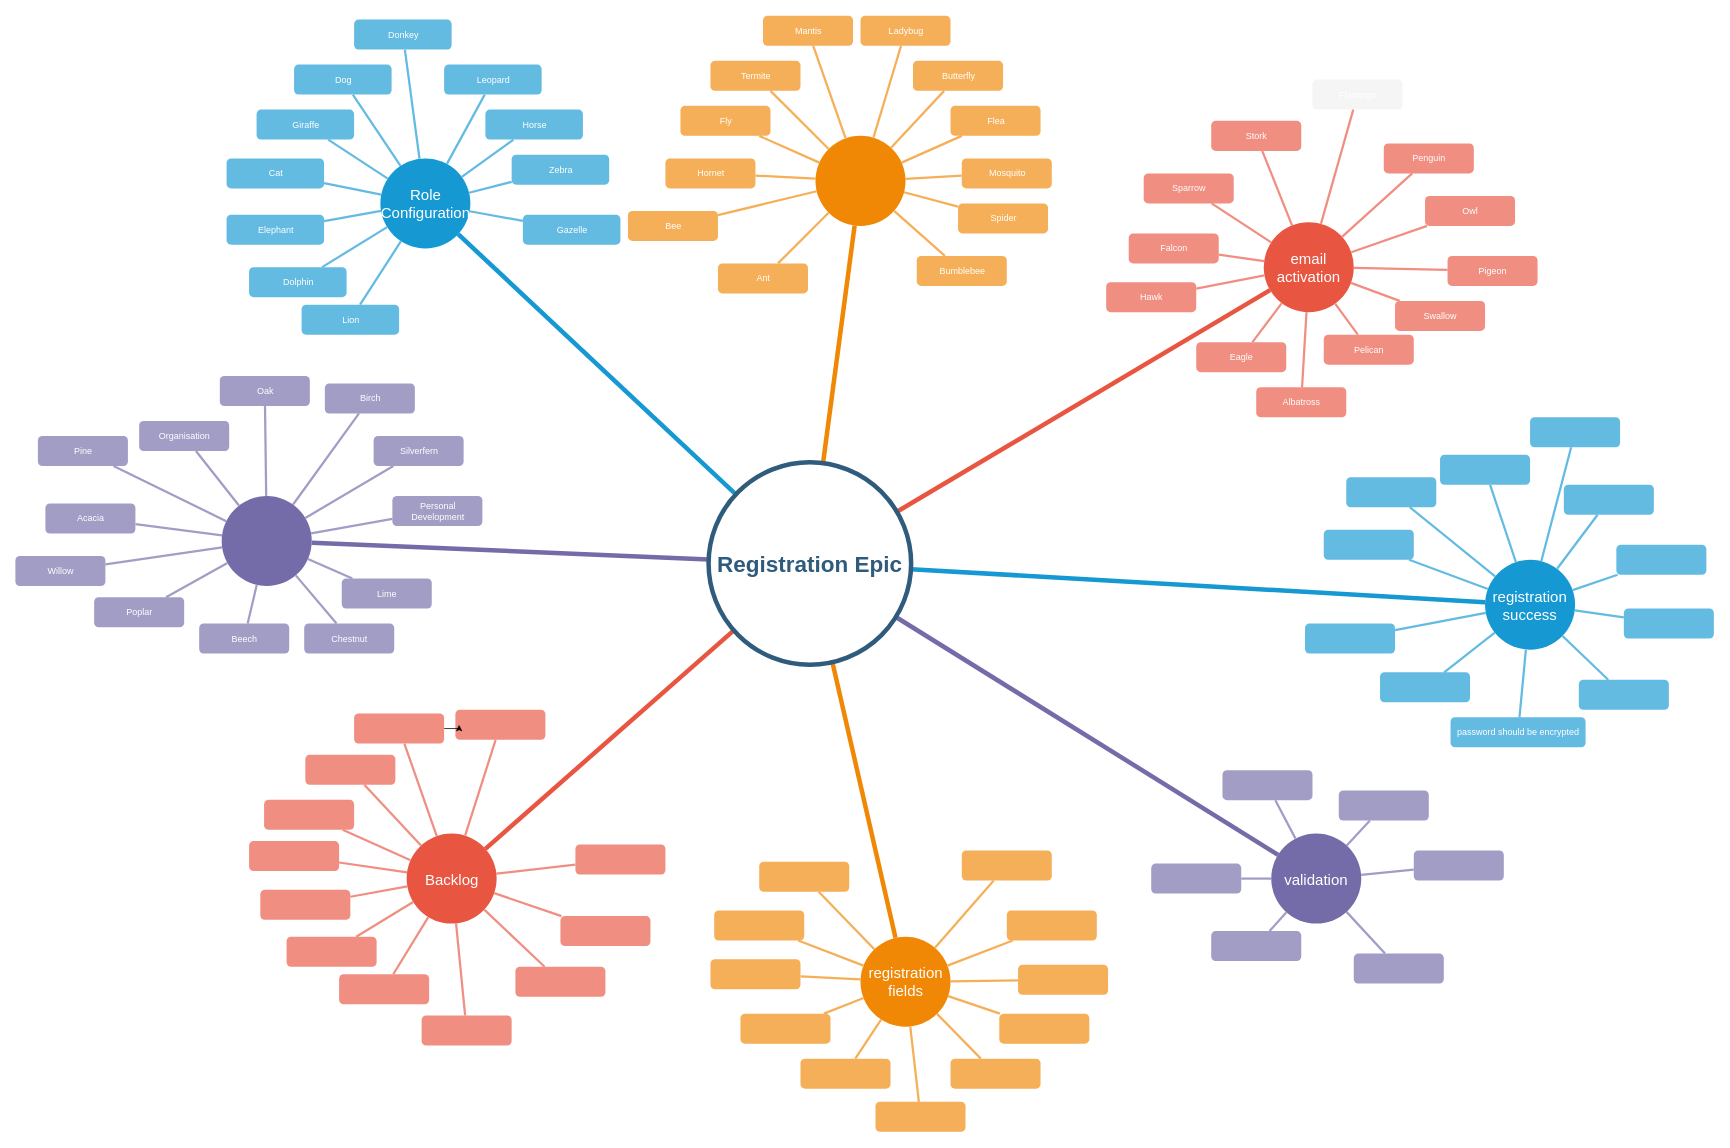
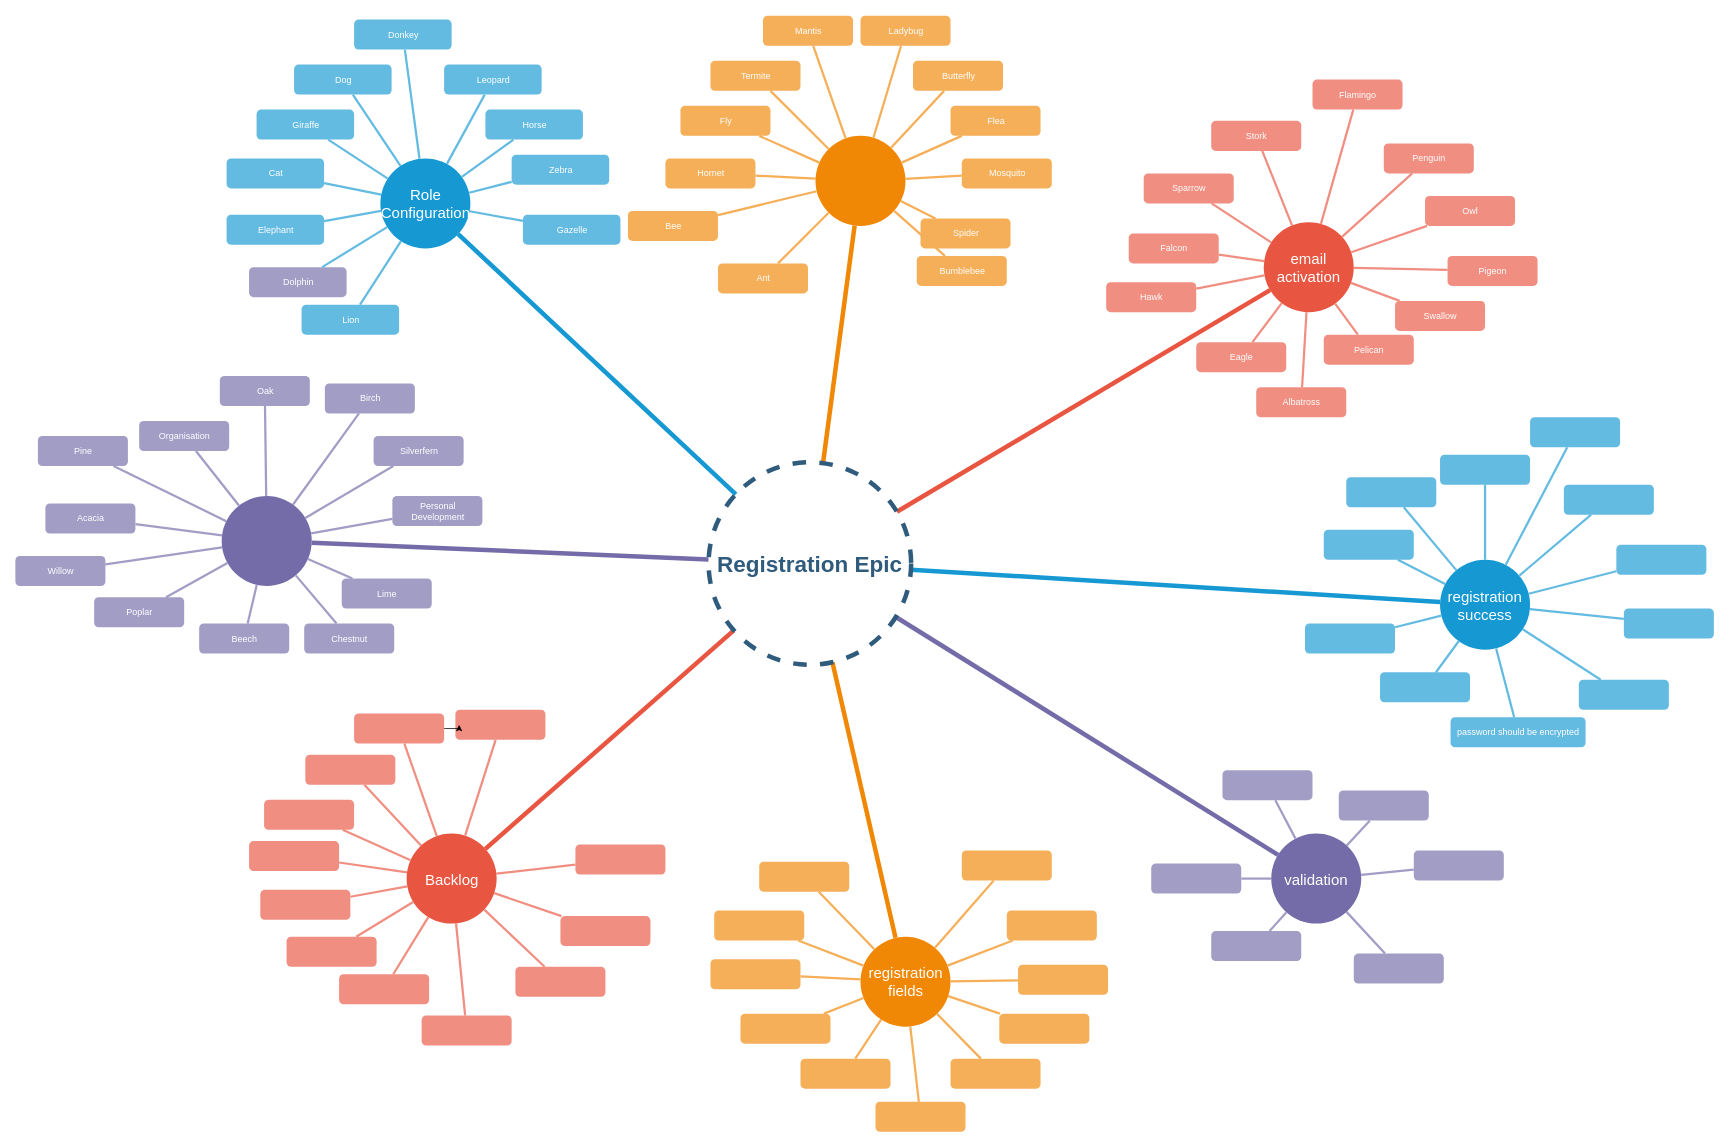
- <mxCell id="69" value="Flamingo" style="rounded=1;fillColor=#f5f5f5;strokeColor=none;strokeWidth=3;shadow=0;html=1;fontColor=#FFFFFF;" parent="1" vertex="1"><mxGeometry x="1749" y="105.5" width="120" height="40" as="geometry" /></mxCell>
+ <mxCell id="69" value="Flamingo" style="rounded=1;fillColor=#f08e81;strokeColor=none;strokeWidth=3;shadow=0;html=1;fontColor=#FFFFFF;" parent="1" vertex="1"><mxGeometry x="1749" y="105.5" width="120" height="40" as="geometry" /></mxCell>
- <mxCell id="49" value="Spider" style="rounded=1;fillColor=#f5af58;strokeColor=none;strokeWidth=3;shadow=0;html=1;fontColor=#FFFFFF;" parent="1" vertex="1"><mxGeometry x="1276.5" y="270.5" width="120" height="40" as="geometry" /></mxCell>
+ <mxCell id="49" value="Spider" style="rounded=1;fillColor=#f5af58;strokeColor=none;strokeWidth=3;shadow=0;html=1;fontColor=#FFFFFF;" parent="1" vertex="1"><mxGeometry x="1226.5" y="290.5" width="120" height="40" as="geometry" /></mxCell>
- <mxCell id="10" value="Dolphin" style="rounded=1;fillColor=#64BBE2;strokeColor=none;strokeWidth=3;shadow=0;html=1;fontColor=#FFFFFF;" parent="1" vertex="1"><mxGeometry x="331.5" y="355.5" width="130" height="40" as="geometry" /></mxCell>
+ <mxCell id="10" value="Dolphin" style="rounded=1;fillColor=#a29dc5;strokeColor=none;strokeWidth=3;shadow=0;html=1;fontColor=#FFFFFF;" parent="1" vertex="1"><mxGeometry x="331.5" y="355.5" width="130" height="40" as="geometry" /></mxCell>
- <mxCell id="168" value="Registration Epic" style="ellipse;whiteSpace=wrap;html=1;shadow=0;fontFamily=Helvetica;fontSize=30;fontColor=#2F5B7C;align=center;strokeColor=#2F5B7C;strokeWidth=6;fillColor=#FFFFFF;fontStyle=1;gradientColor=none;" parent="1" vertex="1"><mxGeometry x="944" y="615.5" width="270" height="270" as="geometry" /></mxCell>
+ <mxCell id="168" value="Registration Epic" style="ellipse;whiteSpace=wrap;html=1;shadow=0;fontFamily=Helvetica;fontSize=30;fontColor=#2F5B7C;align=center;strokeColor=#2F5B7C;strokeWidth=6;fillColor=#FFFFFF;fontStyle=1;gradientColor=none;dashed=1;" parent="1" vertex="1"><mxGeometry x="944" y="615.5" width="270" height="270" as="geometry" /></mxCell>
- <mxCell id="5" value="registration success" style="ellipse;whiteSpace=wrap;html=1;shadow=0;fontFamily=Helvetica;fontSize=20;fontColor=#FFFFFF;align=center;strokeWidth=3;fillColor=#1699D3;strokeColor=none;" parent="1" vertex="1"><mxGeometry x="1979" y="745.5" width="120" height="120" as="geometry" /></mxCell>
+ <mxCell id="5" value="registration success" style="ellipse;whiteSpace=wrap;html=1;shadow=0;fontFamily=Helvetica;fontSize=20;fontColor=#FFFFFF;align=center;strokeWidth=3;fillColor=#1699D3;strokeColor=none;" parent="1" vertex="1"><mxGeometry x="1919" y="745.5" width="120" height="120" as="geometry" /></mxCell>
